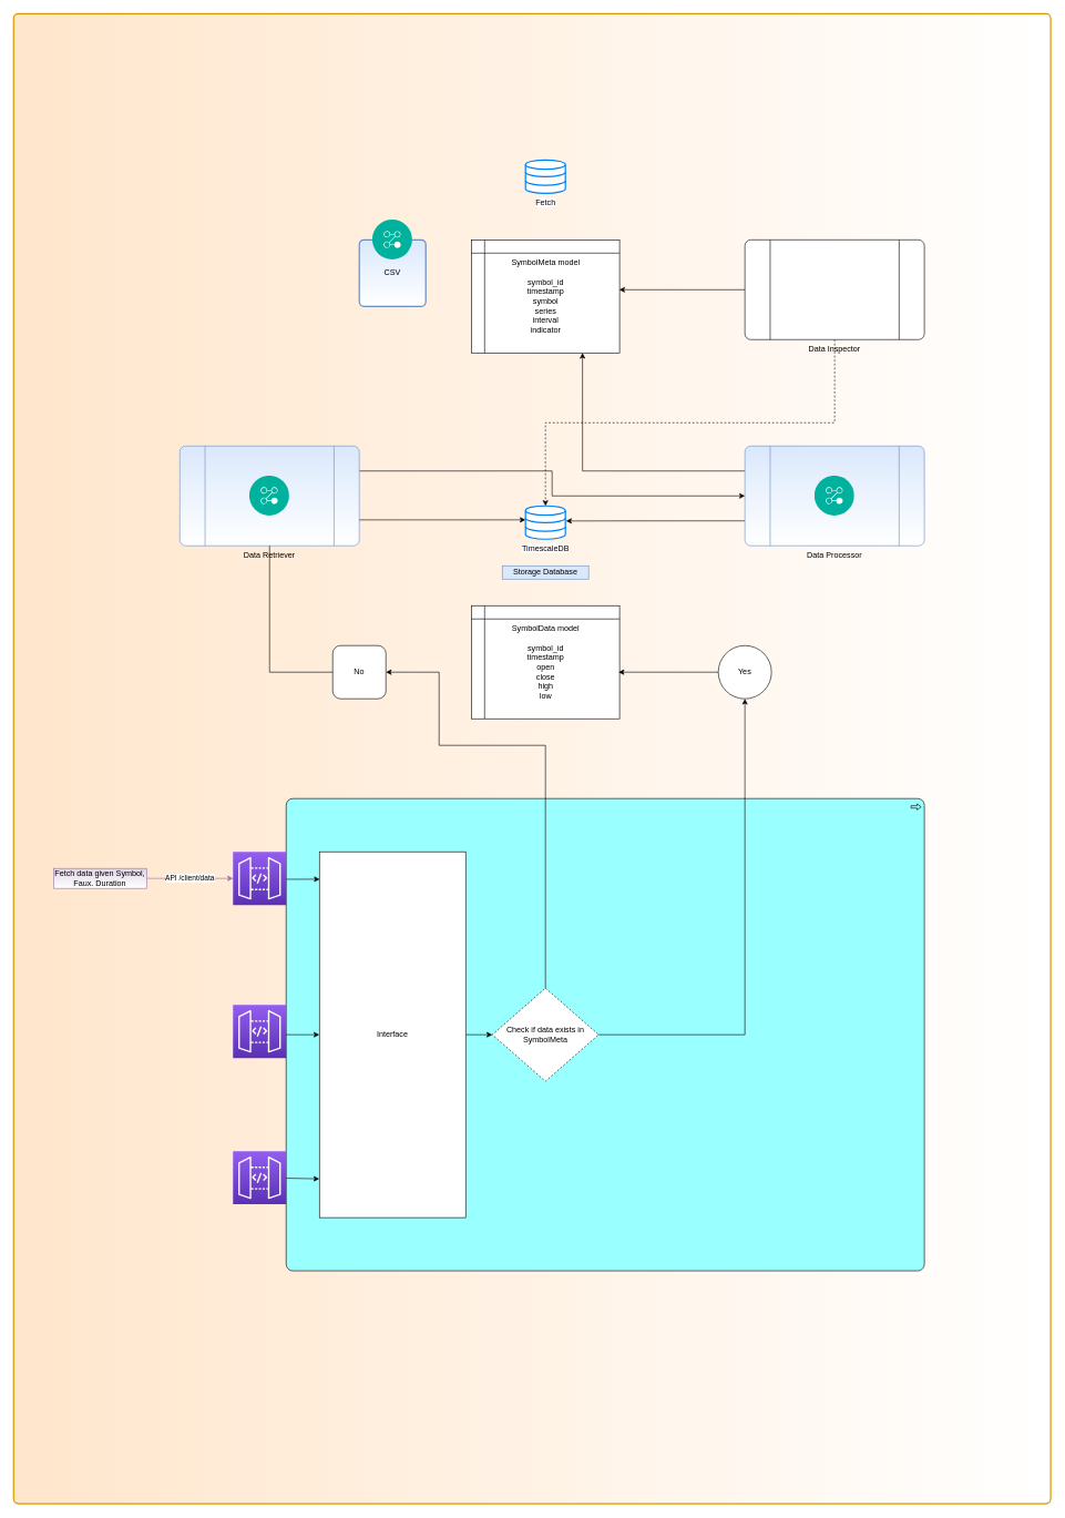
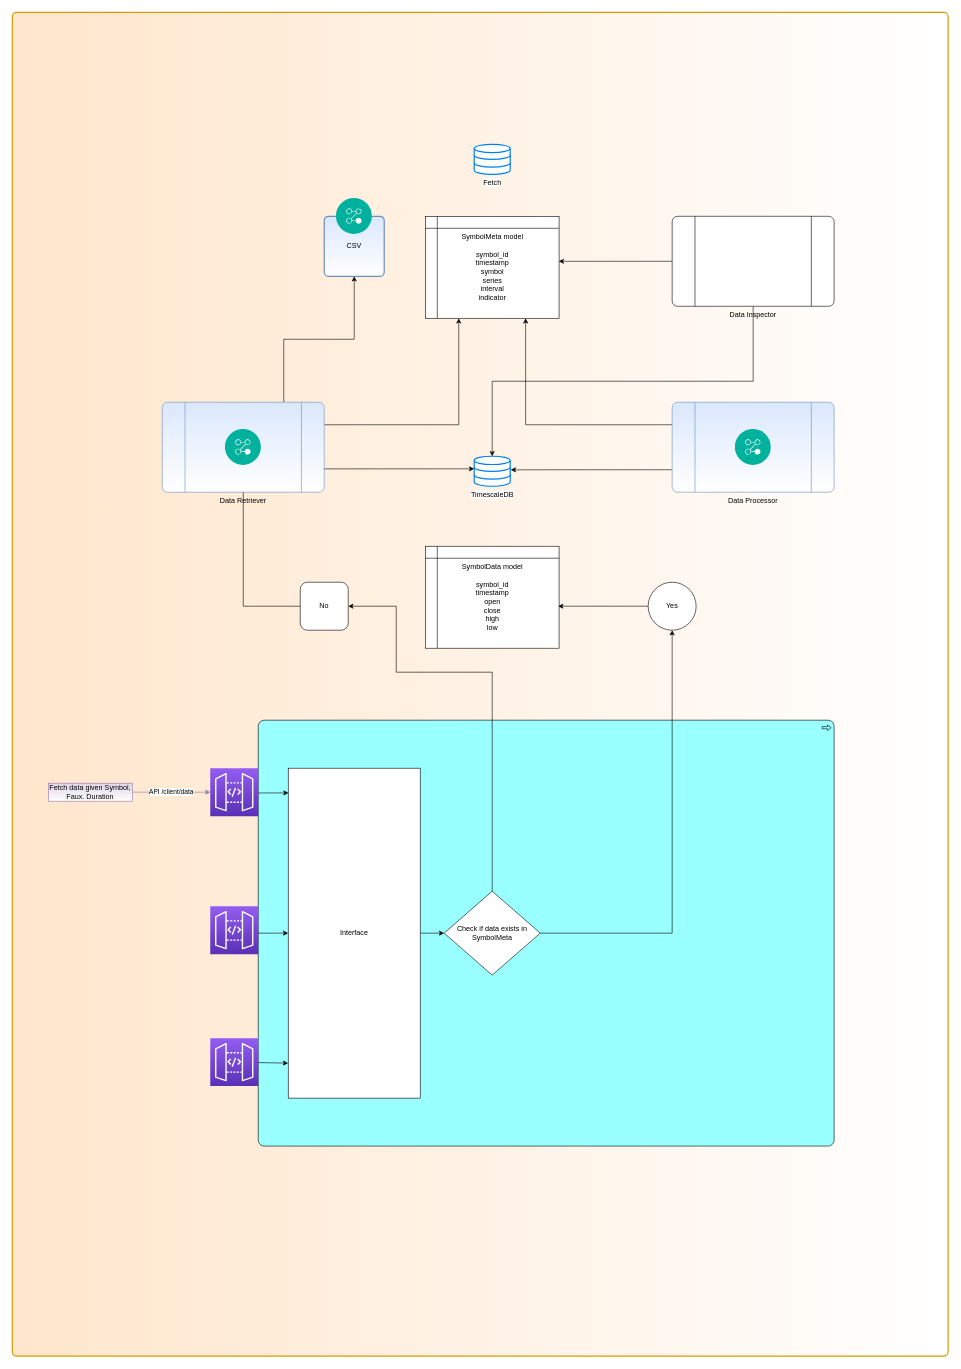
+ <mxCell id="6" style="edgeStyle=orthogonalEdgeStyle;rounded=0;orthogonalLoop=1;jettySize=auto;html=1;exitX=0.75;exitY=0;exitDx=0;exitDy=0;" parent="1" source="9" target="28" edge="1"><mxGeometry relative="1" as="geometry" /></mxCell>
- <mxCell id="25" style="edgeStyle=orthogonalEdgeStyle;rounded=0;orthogonalLoop=1;jettySize=auto;html=1;exitX=0.5;exitY=1;exitDx=0;exitDy=0;dashed=1;" parent="1" source="27" target="11" edge="1"><mxGeometry relative="1" as="geometry" /></mxCell>
+ <mxCell id="25" style="edgeStyle=orthogonalEdgeStyle;rounded=0;orthogonalLoop=1;jettySize=auto;html=1;exitX=0.5;exitY=1;exitDx=0;exitDy=0;" parent="1" source="27" target="11" edge="1"><mxGeometry relative="1" as="geometry" /></mxCell>
- <mxCell id="7" style="edgeStyle=orthogonalEdgeStyle;rounded=0;orthogonalLoop=1;jettySize=auto;html=1;exitX=1;exitY=0.25;exitDx=0;exitDy=0;" parent="1" source="9" target="5" edge="1"><mxGeometry relative="1" as="geometry" /></mxCell>
+ <mxCell id="7" style="edgeStyle=orthogonalEdgeStyle;rounded=0;orthogonalLoop=1;jettySize=auto;html=1;exitX=1;exitY=0.25;exitDx=0;exitDy=0;entryX=0.25;entryY=1;entryDx=0;entryDy=0;" parent="1" source="9" target="24" edge="1"><mxGeometry relative="1" as="geometry" /></mxCell>
- <mxCell id="12" value="Storage Database" style="text;html=1;strokeColor=#6c8ebf;fillColor=#dae8fc;align=center;verticalAlign=middle;whiteSpace=wrap;rounded=0;" parent="1" vertex="1"><mxGeometry x="755" y="850" width="130" height="20" as="geometry" /></mxCell>
- <mxCell id="35" value="Check if data exists in SymbolMeta" style="rhombus;whiteSpace=wrap;html=1;gradientColor=#ffffff;dashed=1;" vertex="1" parent="1"><mxGeometry x="740" y="1485" width="160" height="140" as="geometry" /></mxCell>
+ <mxCell id="35" value="Check if data exists in SymbolMeta" style="rhombus;whiteSpace=wrap;html=1;gradientColor=#ffffff;" vertex="1" parent="1"><mxGeometry x="740" y="1485" width="160" height="140" as="geometry" /></mxCell>
